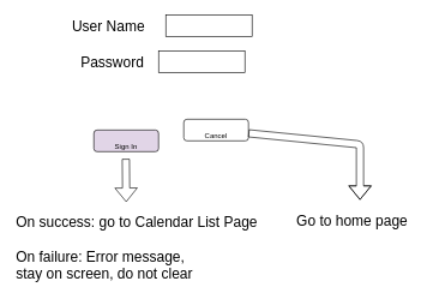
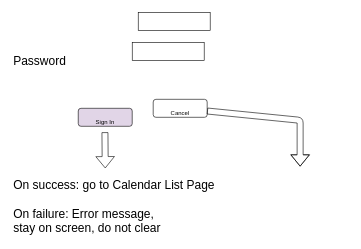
- <mxCell id="3" value="User Name" style="text;html=1;align=center;verticalAlign=middle;resizable=0;points=[];autosize=1;fontSize=20;" vertex="1" parent="1"><mxGeometry x="90" y="20" width="120" height="30" as="geometry" /></mxCell>
- <mxCell id="5" value="Password" style="text;html=1;align=left;verticalAlign=middle;resizable=0;points=[];autosize=1;fontSize=20;" vertex="1" parent="1"><mxGeometry x="110" y="70" width="100" height="30" as="geometry" /></mxCell>
+ <mxCell id="5" value="Password" style="text;html=1;align=left;verticalAlign=middle;resizable=0;points=[];autosize=1;fontSize=20;" vertex="1" parent="1"><mxGeometry x="20" y="85" width="100" height="30" as="geometry" /></mxCell>
- <mxCell id="11" value="Go to home page" style="text;html=1;align=left;verticalAlign=middle;resizable=0;points=[];autosize=1;fontSize=20;" vertex="1" parent="1"><mxGeometry x="410" y="290" width="170" height="30" as="geometry" /></mxCell>
